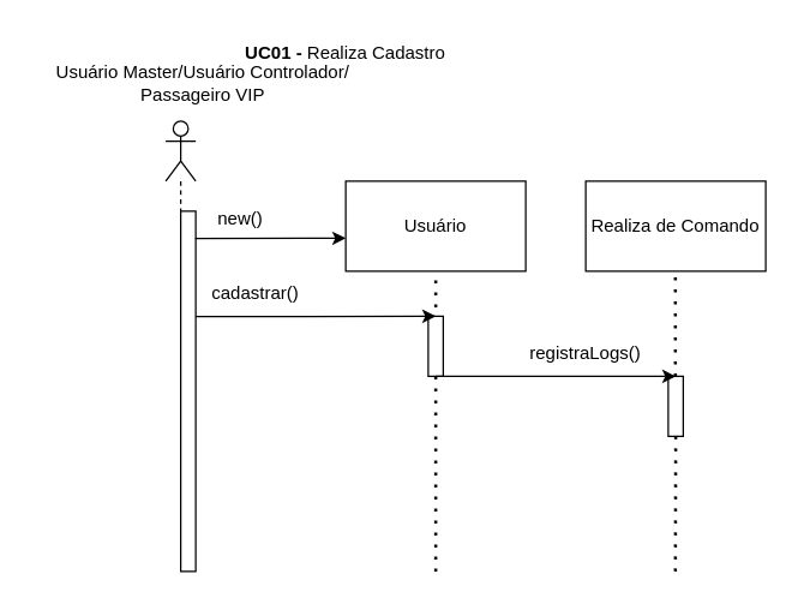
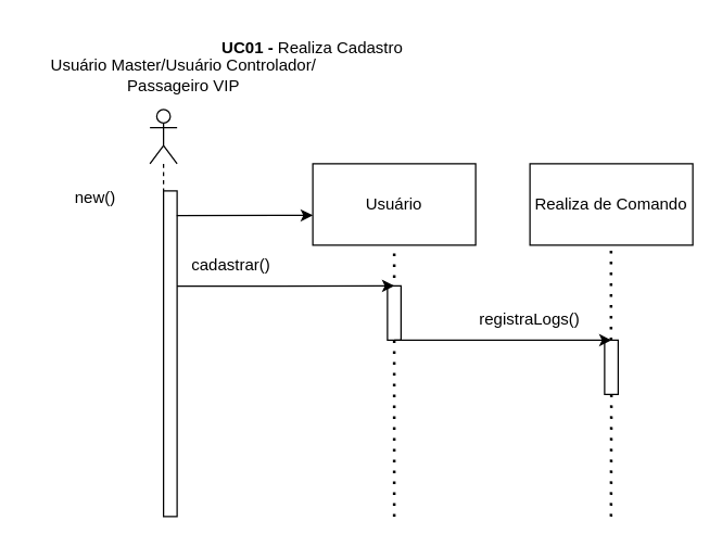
- <mxCell id="6" value="new()" style="text;html=1;strokeColor=none;fillColor=none;align=center;verticalAlign=middle;whiteSpace=wrap;rounded=0;" parent="1" vertex="1"><mxGeometry x="130" y="130" width="60" height="30" as="geometry" /></mxCell>
+ <mxCell id="6" value="new()" style="text;html=1;strokeColor=none;fillColor=none;align=center;verticalAlign=middle;whiteSpace=wrap;rounded=0;" parent="1" vertex="1"><mxGeometry x="40" y="130" width="60" height="30" as="geometry" /></mxCell>
